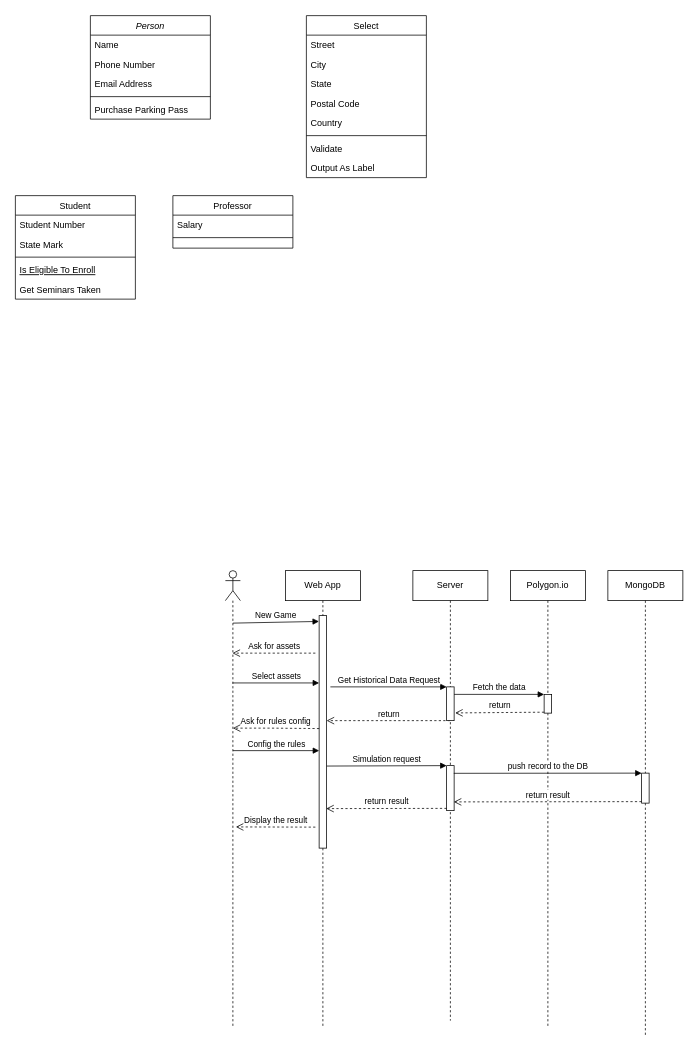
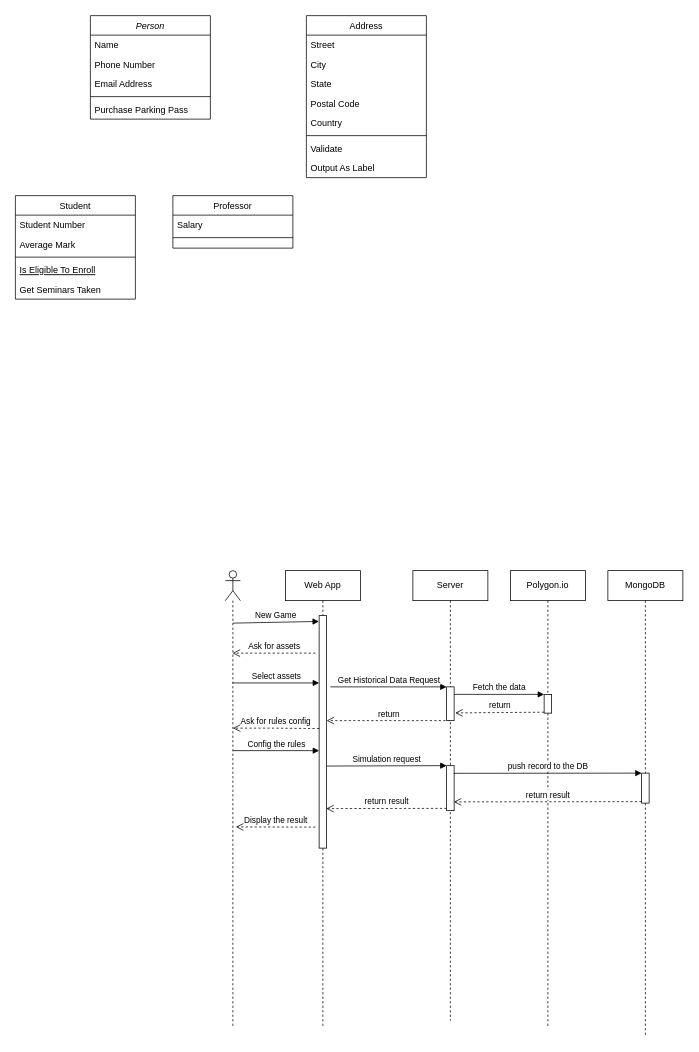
- <mxCell id="17" value="Select" style="swimlane;fontStyle=0;align=center;verticalAlign=top;childLayout=stackLayout;horizontal=1;startSize=26;horizontalStack=0;resizeParent=1;resizeLast=0;collapsible=1;marginBottom=0;rounded=0;shadow=0;strokeWidth=1;" parent="1" vertex="1"><mxGeometry x="408" y="20" width="160" height="216" as="geometry"><mxRectangle x="550" y="140" width="160" height="26" as="alternateBounds" /></mxGeometry></mxCell>
+ <mxCell id="17" value="Address" style="swimlane;fontStyle=0;align=center;verticalAlign=top;childLayout=stackLayout;horizontal=1;startSize=26;horizontalStack=0;resizeParent=1;resizeLast=0;collapsible=1;marginBottom=0;rounded=0;shadow=0;strokeWidth=1;" parent="1" vertex="1"><mxGeometry x="408" y="20" width="160" height="216" as="geometry"><mxRectangle x="550" y="140" width="160" height="26" as="alternateBounds" /></mxGeometry></mxCell>
- <mxCell id="10" value="State Mark" style="text;align=left;verticalAlign=top;spacingLeft=4;spacingRight=4;overflow=hidden;rotatable=0;points=[[0,0.5],[1,0.5]];portConstraint=eastwest;rounded=0;shadow=0;html=0;" parent="8" vertex="1"><mxGeometry y="52" width="160" height="26" as="geometry" /></mxCell>
+ <mxCell id="10" value="Average Mark" style="text;align=left;verticalAlign=top;spacingLeft=4;spacingRight=4;overflow=hidden;rotatable=0;points=[[0,0.5],[1,0.5]];portConstraint=eastwest;rounded=0;shadow=0;html=0;" parent="8" vertex="1"><mxGeometry y="52" width="160" height="26" as="geometry" /></mxCell>
